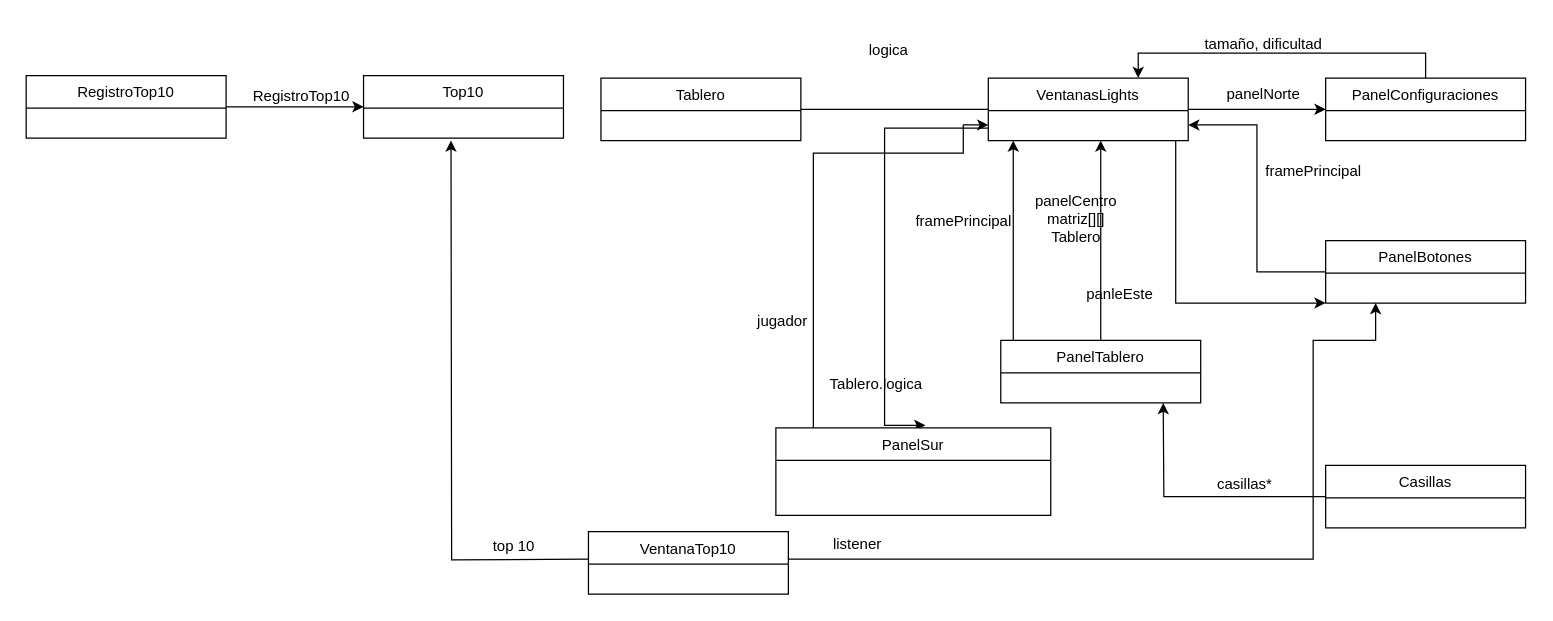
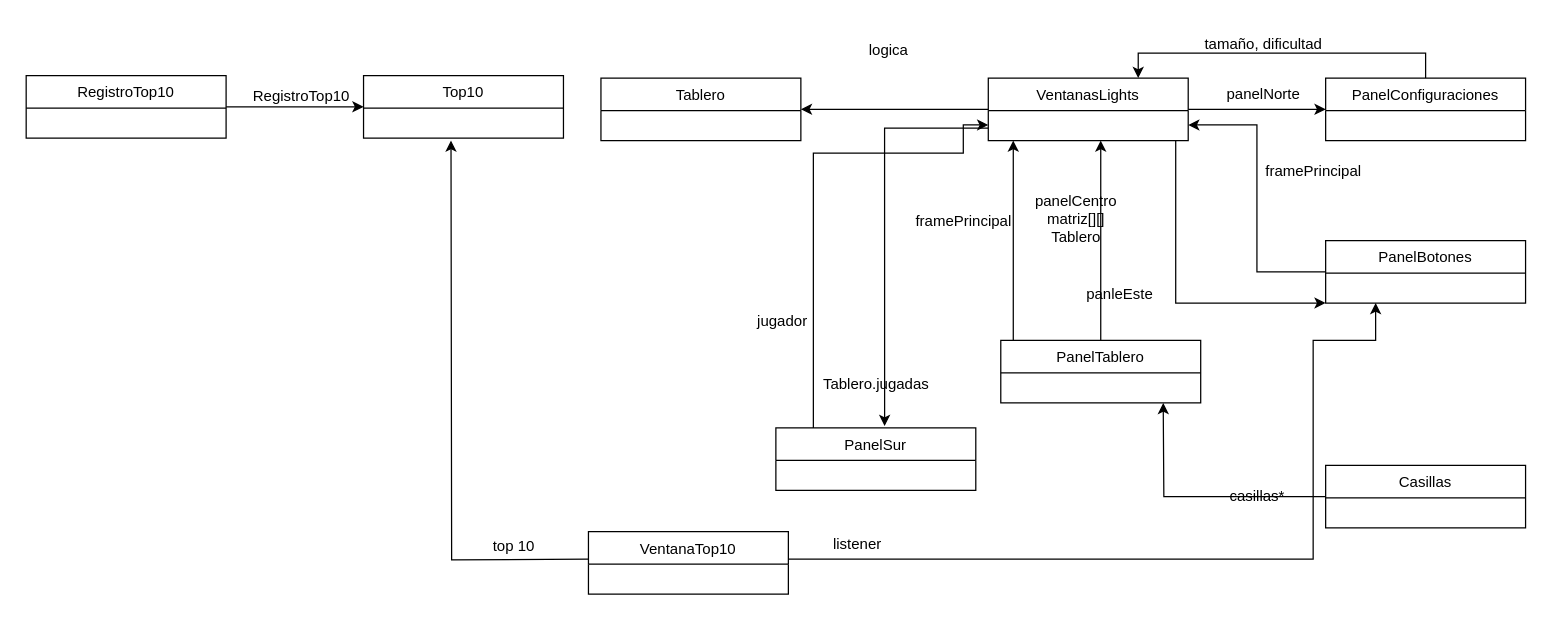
- <mxCell id="3" style="edgeStyle=orthogonalEdgeStyle;rounded=0;orthogonalLoop=1;jettySize=auto;html=1;entryX=1;entryY=0.5;entryDx=0;entryDy=0;endArrow=none;" edge="1" parent="1" source="7" target="2"><mxGeometry relative="1" as="geometry" /></mxCell>
+ <mxCell id="3" style="edgeStyle=orthogonalEdgeStyle;rounded=0;orthogonalLoop=1;jettySize=auto;html=1;entryX=1;entryY=0.5;entryDx=0;entryDy=0;" edge="1" parent="1" source="7" target="2"><mxGeometry relative="1" as="geometry" /></mxCell>
- <mxCell id="28" value="Tablero.logica" style="text;html=1;align=center;verticalAlign=middle;resizable=0;points=[];autosize=1;strokeColor=none;fillColor=none;" vertex="1" parent="1"><mxGeometry x="645" y="292" width="110" height="30" as="geometry" /></mxCell>
+ <mxCell id="28" value="Tablero.jugadas" style="text;html=1;align=center;verticalAlign=middle;resizable=0;points=[];autosize=1;strokeColor=none;fillColor=none;" vertex="1" parent="1"><mxGeometry x="645" y="292" width="110" height="30" as="geometry" /></mxCell>
- <mxCell id="18" value="PanelSur" style="swimlane;fontStyle=0;align=center;verticalAlign=top;childLayout=stackLayout;horizontal=1;startSize=26;horizontalStack=0;resizeParent=1;resizeLast=0;collapsible=1;marginBottom=0;rounded=0;shadow=0;strokeWidth=1;" vertex="1" parent="1"><mxGeometry x="620" y="342" width="220" height="70" as="geometry"><mxRectangle x="230" y="140" width="160" height="26" as="alternateBounds" /></mxGeometry></mxCell>
+ <mxCell id="18" value="PanelSur" style="swimlane;fontStyle=0;align=center;verticalAlign=top;childLayout=stackLayout;horizontal=1;startSize=26;horizontalStack=0;resizeParent=1;resizeLast=0;collapsible=1;marginBottom=0;rounded=0;shadow=0;strokeWidth=1;" vertex="1" parent="1"><mxGeometry x="620" y="342" width="160" height="50" as="geometry"><mxRectangle x="230" y="140" width="160" height="26" as="alternateBounds" /></mxGeometry></mxCell>
- <mxCell id="20" value="casillas*" style="text;html=1;align=center;verticalAlign=middle;resizable=0;points=[];autosize=1;strokeColor=none;fillColor=none;" vertex="1" parent="1"><mxGeometry x="960" y="372" width="70" height="30" as="geometry" /></mxCell>
+ <mxCell id="20" value="casillas*" style="text;html=1;align=center;verticalAlign=middle;resizable=0;points=[];autosize=1;strokeColor=none;fillColor=none;" vertex="1" parent="1"><mxGeometry x="970" y="382" width="70" height="30" as="geometry" /></mxCell>
